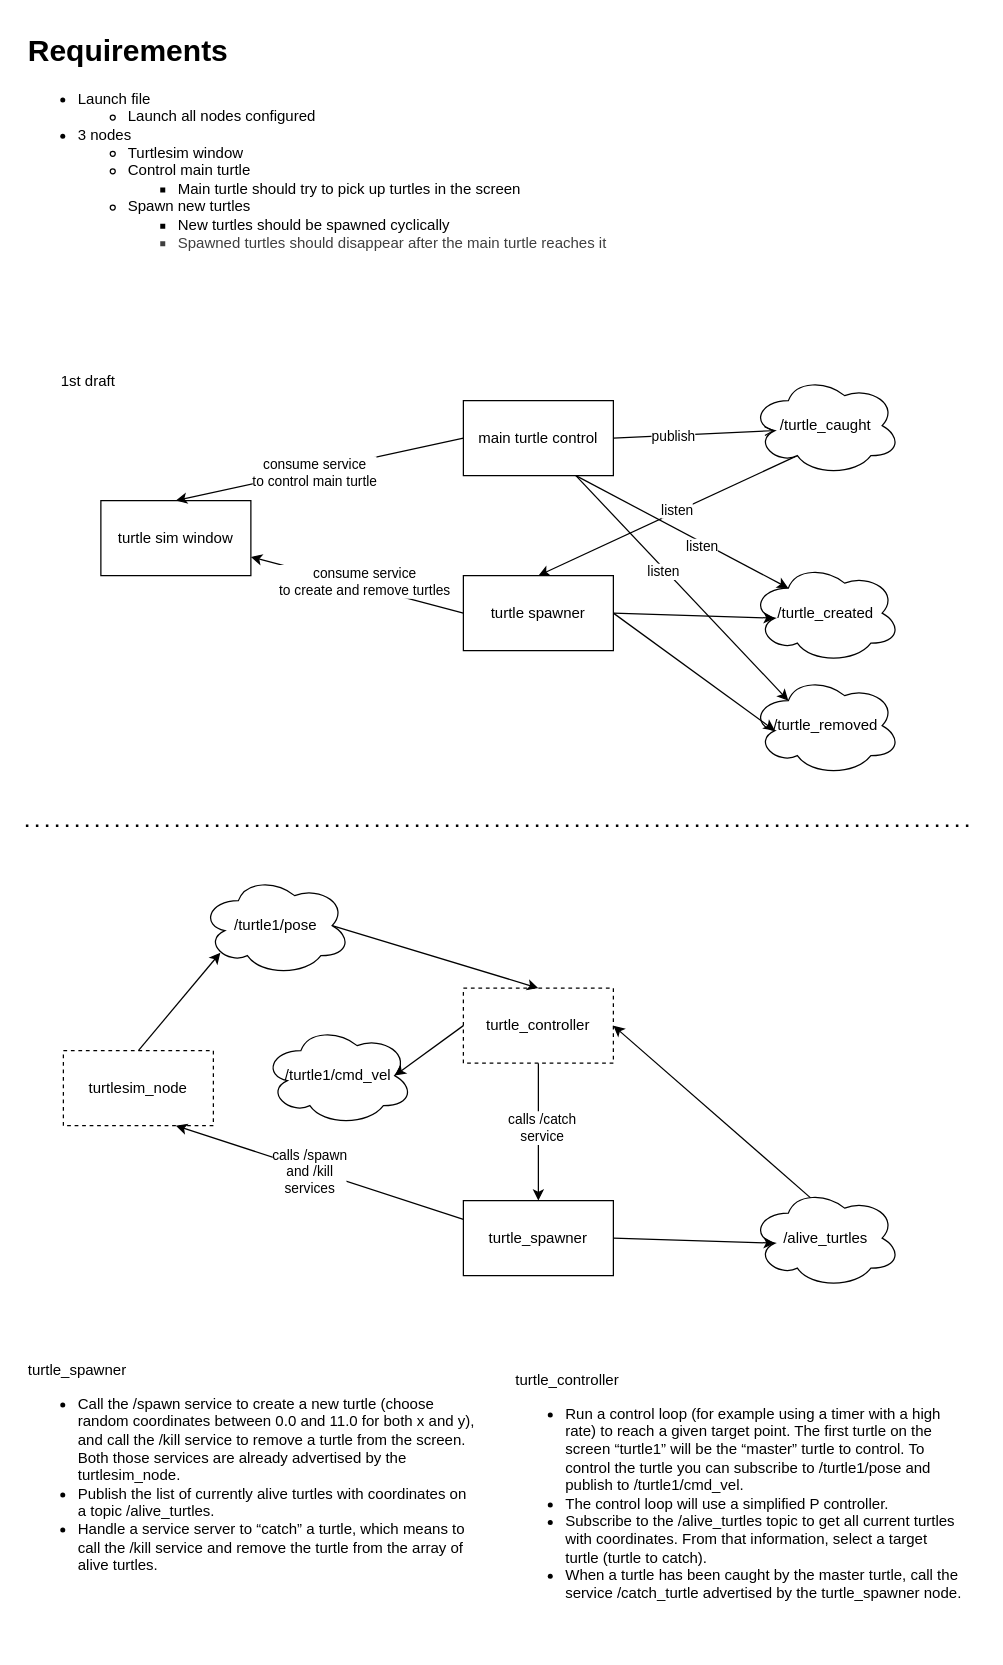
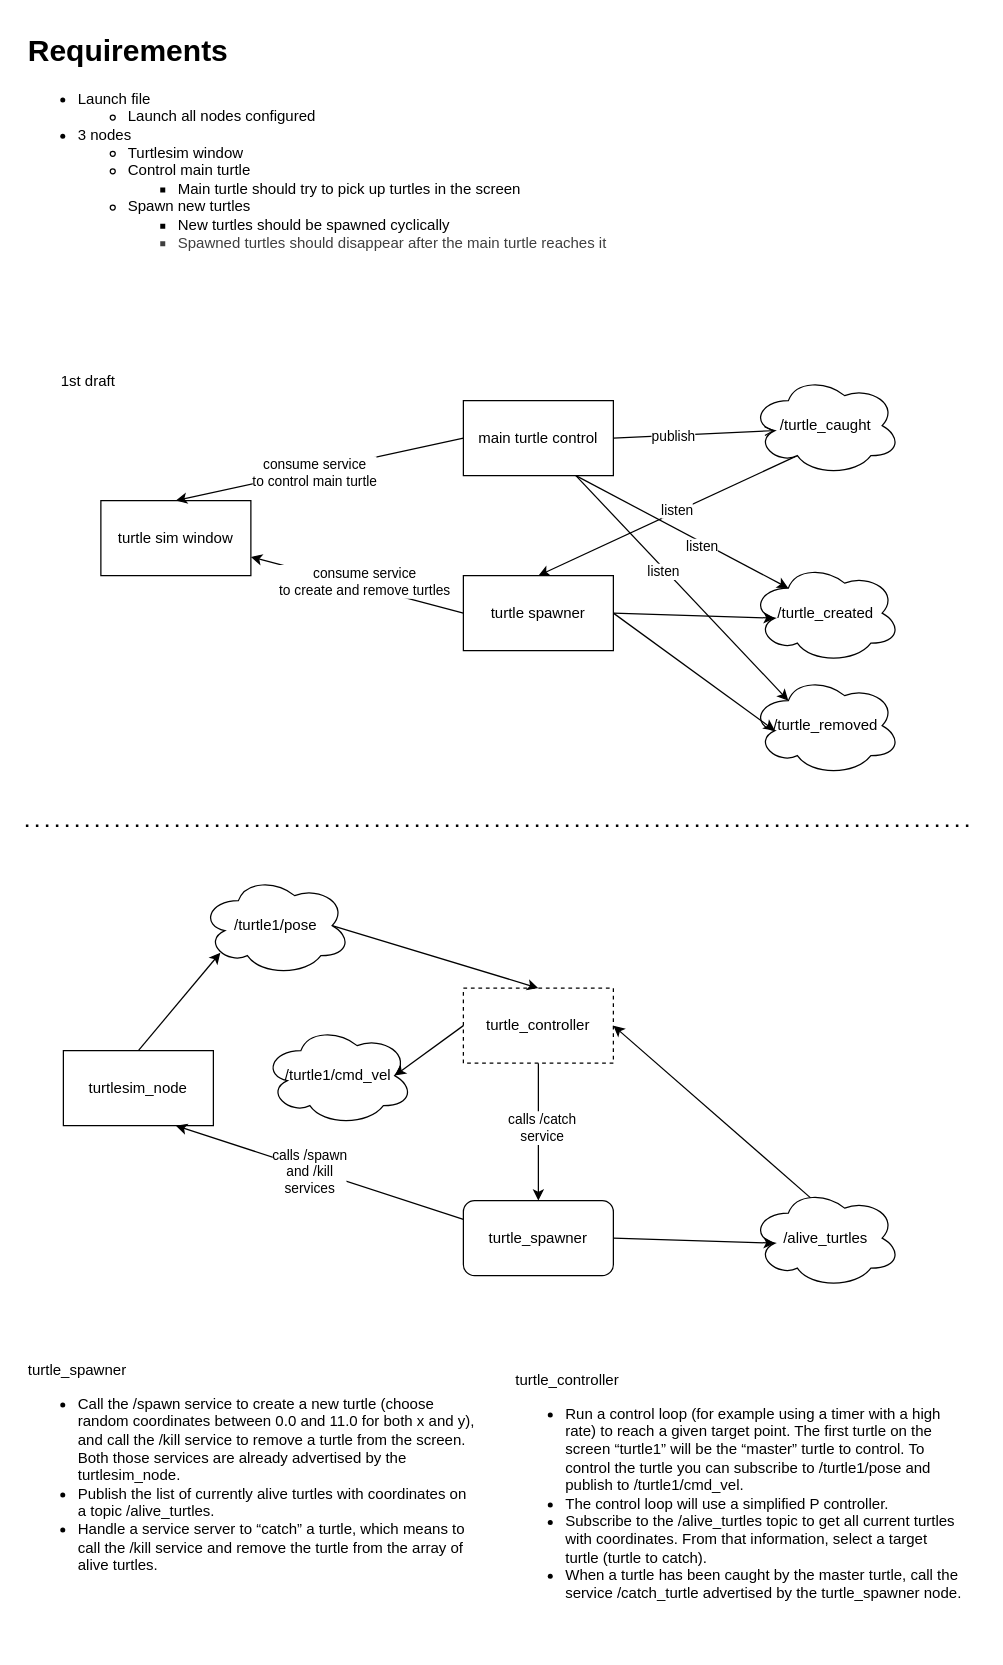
- <mxCell id="24" value="turtlesim_node" style="rounded=0;whiteSpace=wrap;html=1;dashed=1;" vertex="1" parent="1"><mxGeometry x="50" y="840" width="120" height="60" as="geometry" /></mxCell>
+ <mxCell id="24" value="turtlesim_node" style="rounded=0;whiteSpace=wrap;html=1;" vertex="1" parent="1"><mxGeometry x="50" y="840" width="120" height="60" as="geometry" /></mxCell>
- <mxCell id="30" value="turtle_spawner" style="rounded=0;whiteSpace=wrap;html=1;" vertex="1" parent="1"><mxGeometry x="370" y="960" width="120" height="60" as="geometry" /></mxCell>
+ <mxCell id="30" value="turtle_spawner" style="whiteSpace=wrap;html=1;rounded=1;" vertex="1" parent="1"><mxGeometry x="370" y="960" width="120" height="60" as="geometry" /></mxCell>
